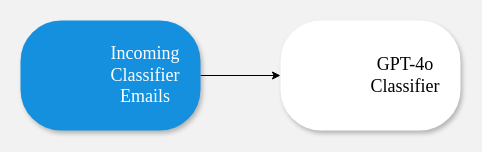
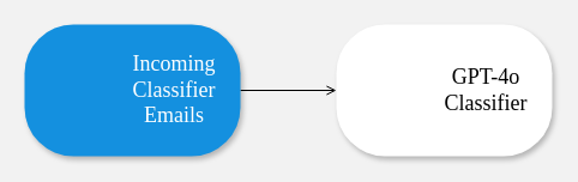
- <mxCell id="2" value="" style="edgeStyle=orthogonalEdgeStyle;rounded=0;orthogonalLoop=1;jettySize=auto;html=1;" edge="1" parent="1" source="3" target="5"><mxGeometry relative="1" as="geometry" /></mxCell>
+ <mxCell id="2" value="" style="edgeStyle=orthogonalEdgeStyle;rounded=0;orthogonalLoop=1;jettySize=auto;html=1;endArrow=open;" edge="1" parent="1" source="3" target="5"><mxGeometry relative="1" as="geometry" /></mxCell>
